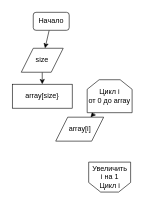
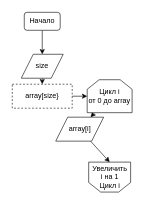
- <mxCell id="3" value="Начало" style="rounded=1;whiteSpace=wrap;html=1;" vertex="1" parent="1"><mxGeometry x="55" y="20" width="60" height="30" as="geometry" /></mxCell>
+ <mxCell id="3" value="Начало" style="rounded=1;whiteSpace=wrap;html=1;" vertex="1" parent="1"><mxGeometry x="40" y="20" width="60" height="30" as="geometry" /></mxCell>
- <mxCell id="5" value="size" style="shape=parallelogram;perimeter=parallelogramPerimeter;whiteSpace=wrap;html=1;fixedSize=1;" vertex="1" parent="1"><mxGeometry x="35" y="80" width="70" height="40" as="geometry" /></mxCell>
+ <mxCell id="5" value="size" style="shape=parallelogram;perimeter=parallelogramPerimeter;whiteSpace=wrap;html=1;fixedSize=1;" vertex="1" parent="1"><mxGeometry x="35" y="90" width="70" height="40" as="geometry" /></mxCell>
- <mxCell id="7" value="array[size}" style="rounded=0;whiteSpace=wrap;html=1;" vertex="1" parent="1"><mxGeometry x="20" y="140" width="100" height="40" as="geometry" /></mxCell>
+ <mxCell id="7" value="array[size}" style="rounded=0;whiteSpace=wrap;html=1;dashed=1;" vertex="1" parent="1"><mxGeometry x="20" y="140" width="100" height="40" as="geometry" /></mxCell>
+ <mxCell id="6" value="" style="edgeStyle=none;html=1;" edge="1" parent="1" source="7" target="9"><mxGeometry relative="1" as="geometry" /></mxCell>
+ <mxCell id="11" style="edgeStyle=none;html=1;entryX=0.5;entryY=1;entryDx=0;entryDy=0;" edge="1" parent="1" source="12" target="10"><mxGeometry relative="1" as="geometry" /></mxCell>
